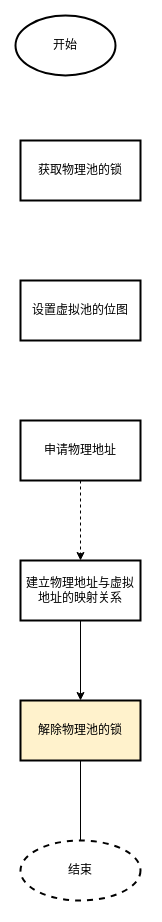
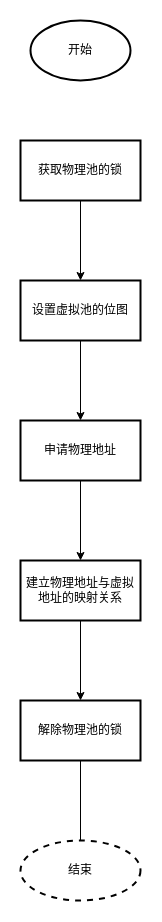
- <mxCell id="2" value="开始" style="strokeWidth=2;html=1;shape=mxgraph.flowchart.start_1;whiteSpace=wrap;" parent="1" vertex="1"><mxGeometry x="15" y="15" width="100" height="60" as="geometry" /></mxCell>
+ <mxCell id="2" value="开始" style="strokeWidth=2;html=1;shape=mxgraph.flowchart.start_1;whiteSpace=wrap;" parent="1" vertex="1"><mxGeometry x="30" y="20" width="100" height="60" as="geometry" /></mxCell>
+ <mxCell id="3" value="" style="edgeStyle=orthogonalEdgeStyle;rounded=0;jumpStyle=none;jumpSize=2;orthogonalLoop=1;jettySize=auto;html=1;endSize=6;strokeWidth=1;" parent="1" source="4" target="6" edge="1"><mxGeometry relative="1" as="geometry" /></mxCell>
+ <mxCell id="5" value="" style="edgeStyle=orthogonalEdgeStyle;rounded=0;jumpStyle=none;jumpSize=2;orthogonalLoop=1;jettySize=auto;html=1;endSize=6;strokeWidth=1;" parent="1" source="6" target="8" edge="1"><mxGeometry relative="1" as="geometry" /></mxCell>
- <mxCell id="7" value="" style="edgeStyle=orthogonalEdgeStyle;rounded=0;jumpStyle=none;jumpSize=2;orthogonalLoop=1;jettySize=auto;html=1;endSize=6;strokeWidth=1;dashed=1;" parent="1" source="8" target="10" edge="1"><mxGeometry relative="1" as="geometry" /></mxCell>
+ <mxCell id="7" value="" style="edgeStyle=orthogonalEdgeStyle;rounded=0;jumpStyle=none;jumpSize=2;orthogonalLoop=1;jettySize=auto;html=1;endSize=6;strokeWidth=1;" parent="1" source="8" target="10" edge="1"><mxGeometry relative="1" as="geometry" /></mxCell>
- <mxCell id="12" value="解除物理池的锁" style="whiteSpace=wrap;html=1;strokeWidth=2;fillColor=#fff2cc;" parent="1" vertex="1"><mxGeometry x="20" y="700" width="120" height="60" as="geometry" /></mxCell>
+ <mxCell id="12" value="解除物理池的锁" style="whiteSpace=wrap;html=1;strokeWidth=2;" parent="1" vertex="1"><mxGeometry x="20" y="700" width="120" height="60" as="geometry" /></mxCell>
